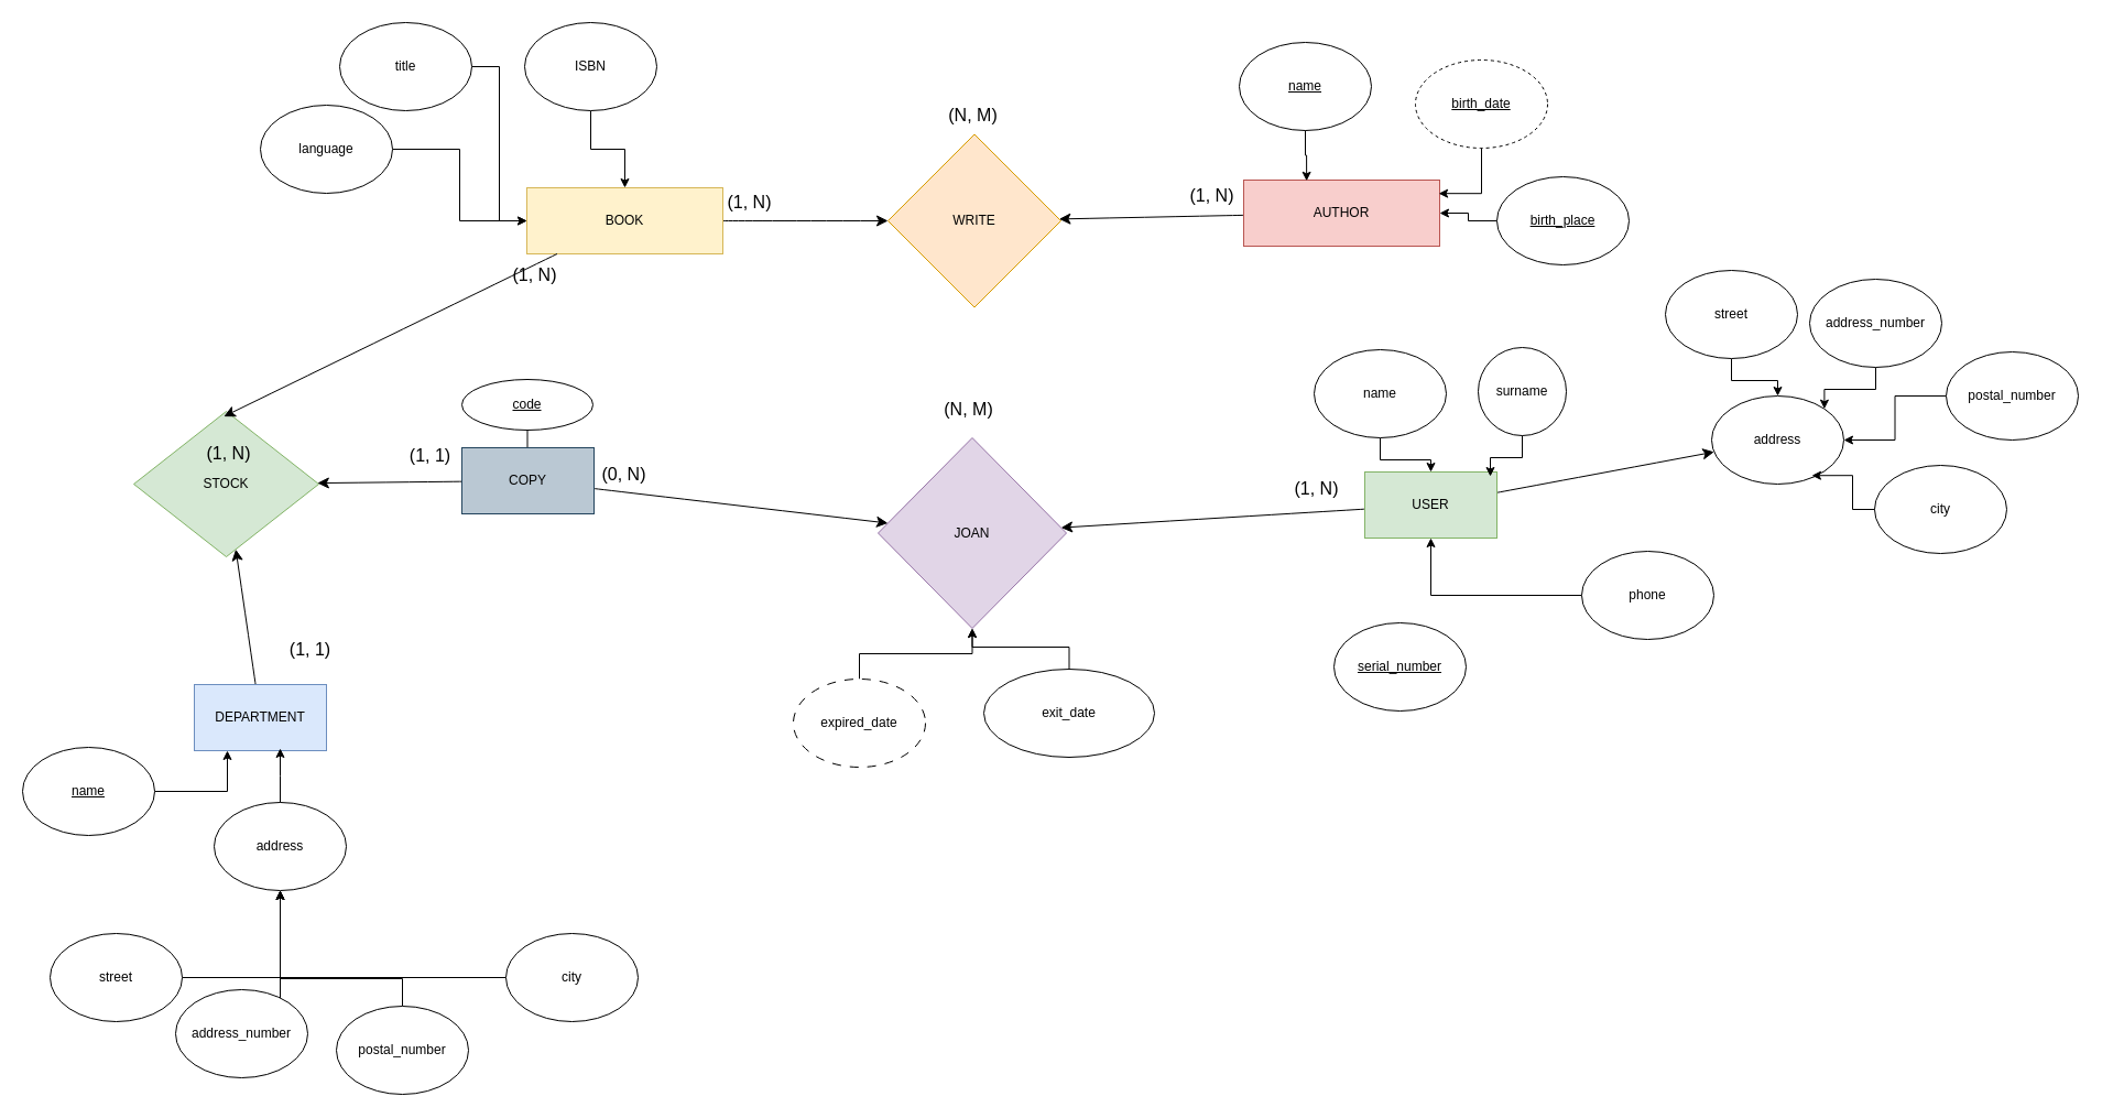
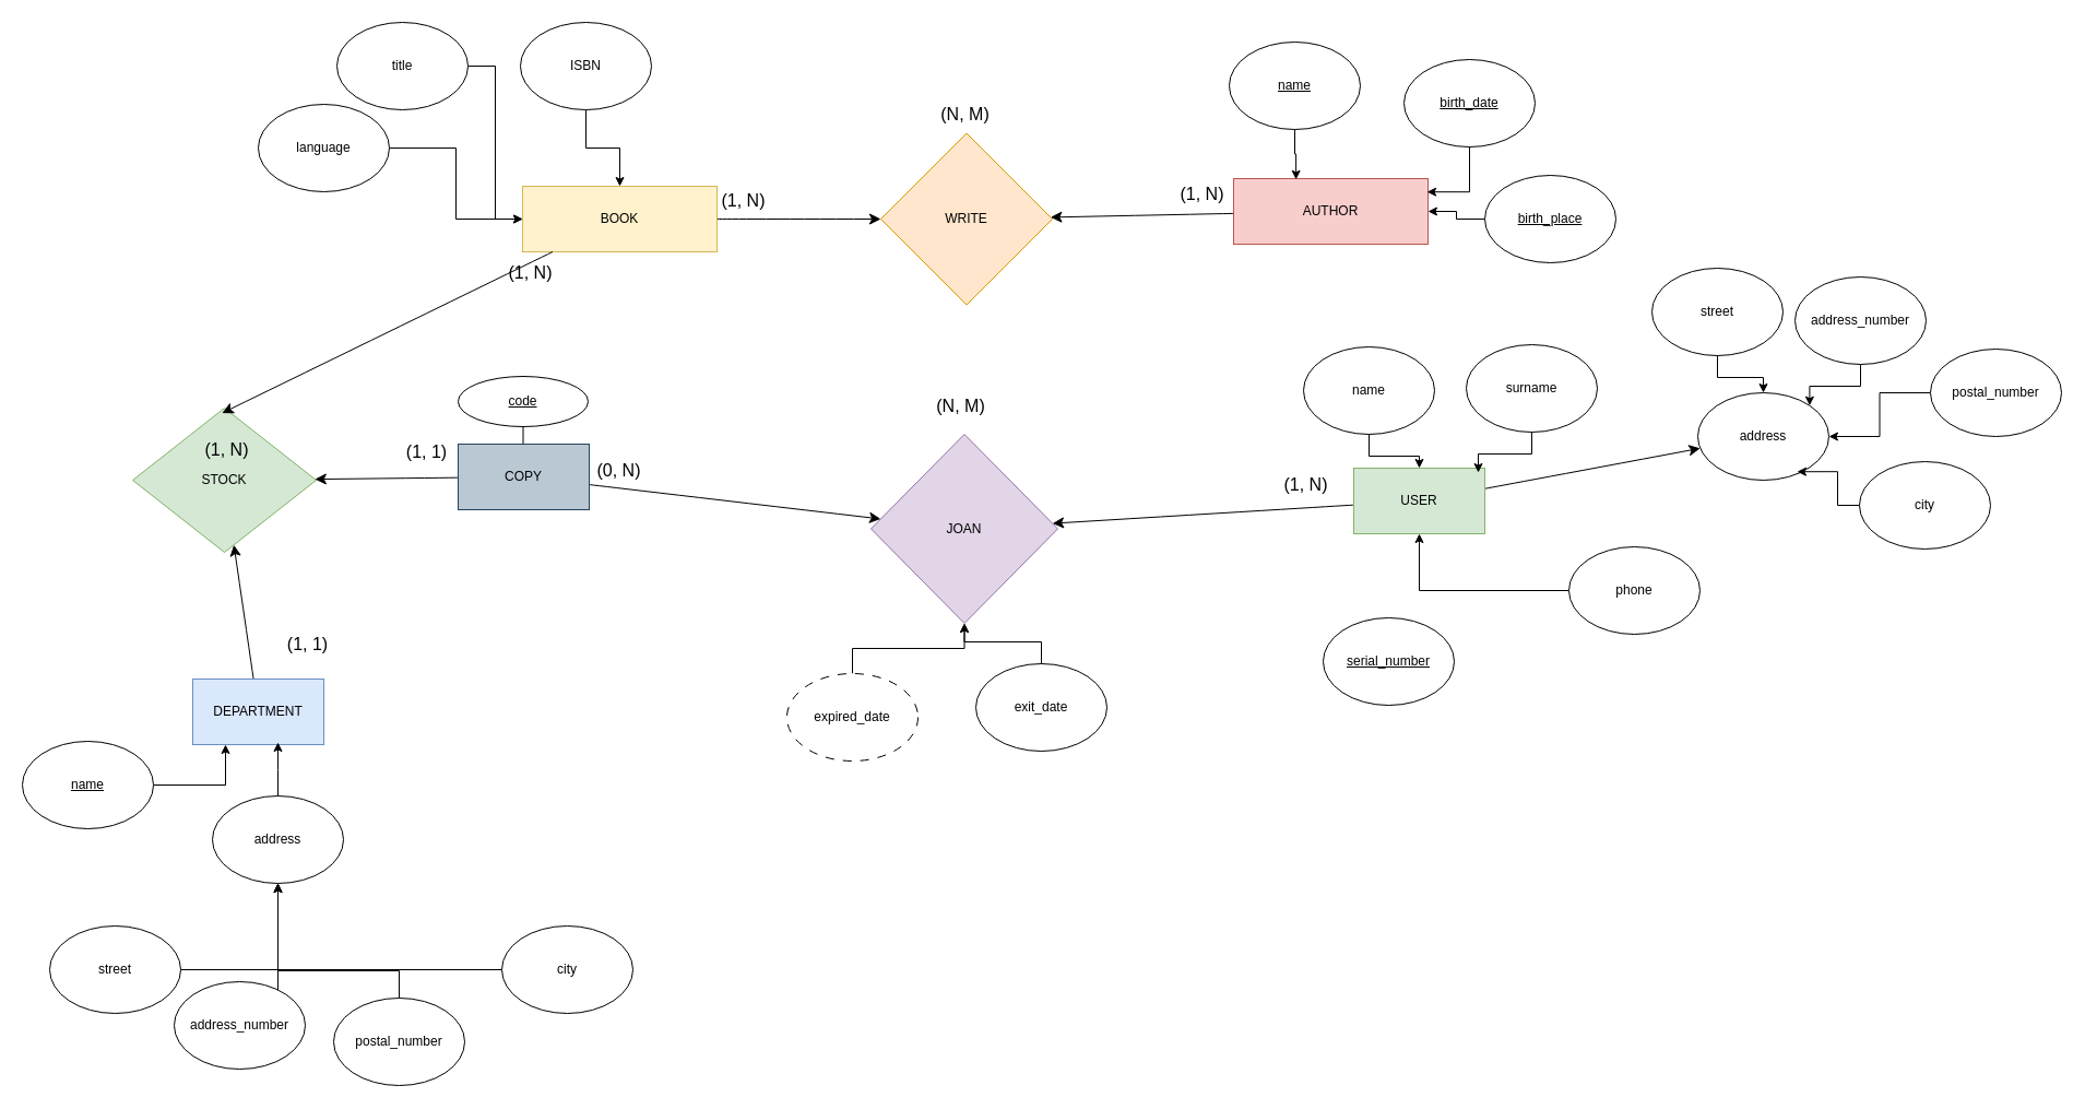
- <mxCell id="12" value="&lt;u&gt;birth_date&lt;/u&gt;" style="ellipse;whiteSpace=wrap;html=1;dashed=1;" vertex="1" parent="1"><mxGeometry x="1285" y="54" width="120" height="80" as="geometry" /></mxCell>
+ <mxCell id="12" value="&lt;u&gt;birth_date&lt;/u&gt;" style="ellipse;whiteSpace=wrap;html=1;" vertex="1" parent="1"><mxGeometry x="1285" y="54" width="120" height="80" as="geometry" /></mxCell>
- <mxCell id="27" value="surname" style="ellipse;whiteSpace=wrap;html=1;" vertex="1" parent="1"><mxGeometry x="1342" y="315" width="80" height="80" as="geometry" /></mxCell>
+ <mxCell id="27" value="surname" style="ellipse;whiteSpace=wrap;html=1;" vertex="1" parent="1"><mxGeometry x="1342" y="315" width="120" height="80" as="geometry" /></mxCell>
- <mxCell id="34" value="exit_date" style="ellipse;whiteSpace=wrap;html=1;" vertex="1" parent="1"><mxGeometry x="893" y="607" width="155" height="80" as="geometry" /></mxCell>
+ <mxCell id="34" value="exit_date" style="ellipse;whiteSpace=wrap;html=1;" vertex="1" parent="1"><mxGeometry x="893" y="607" width="120" height="80" as="geometry" /></mxCell>
